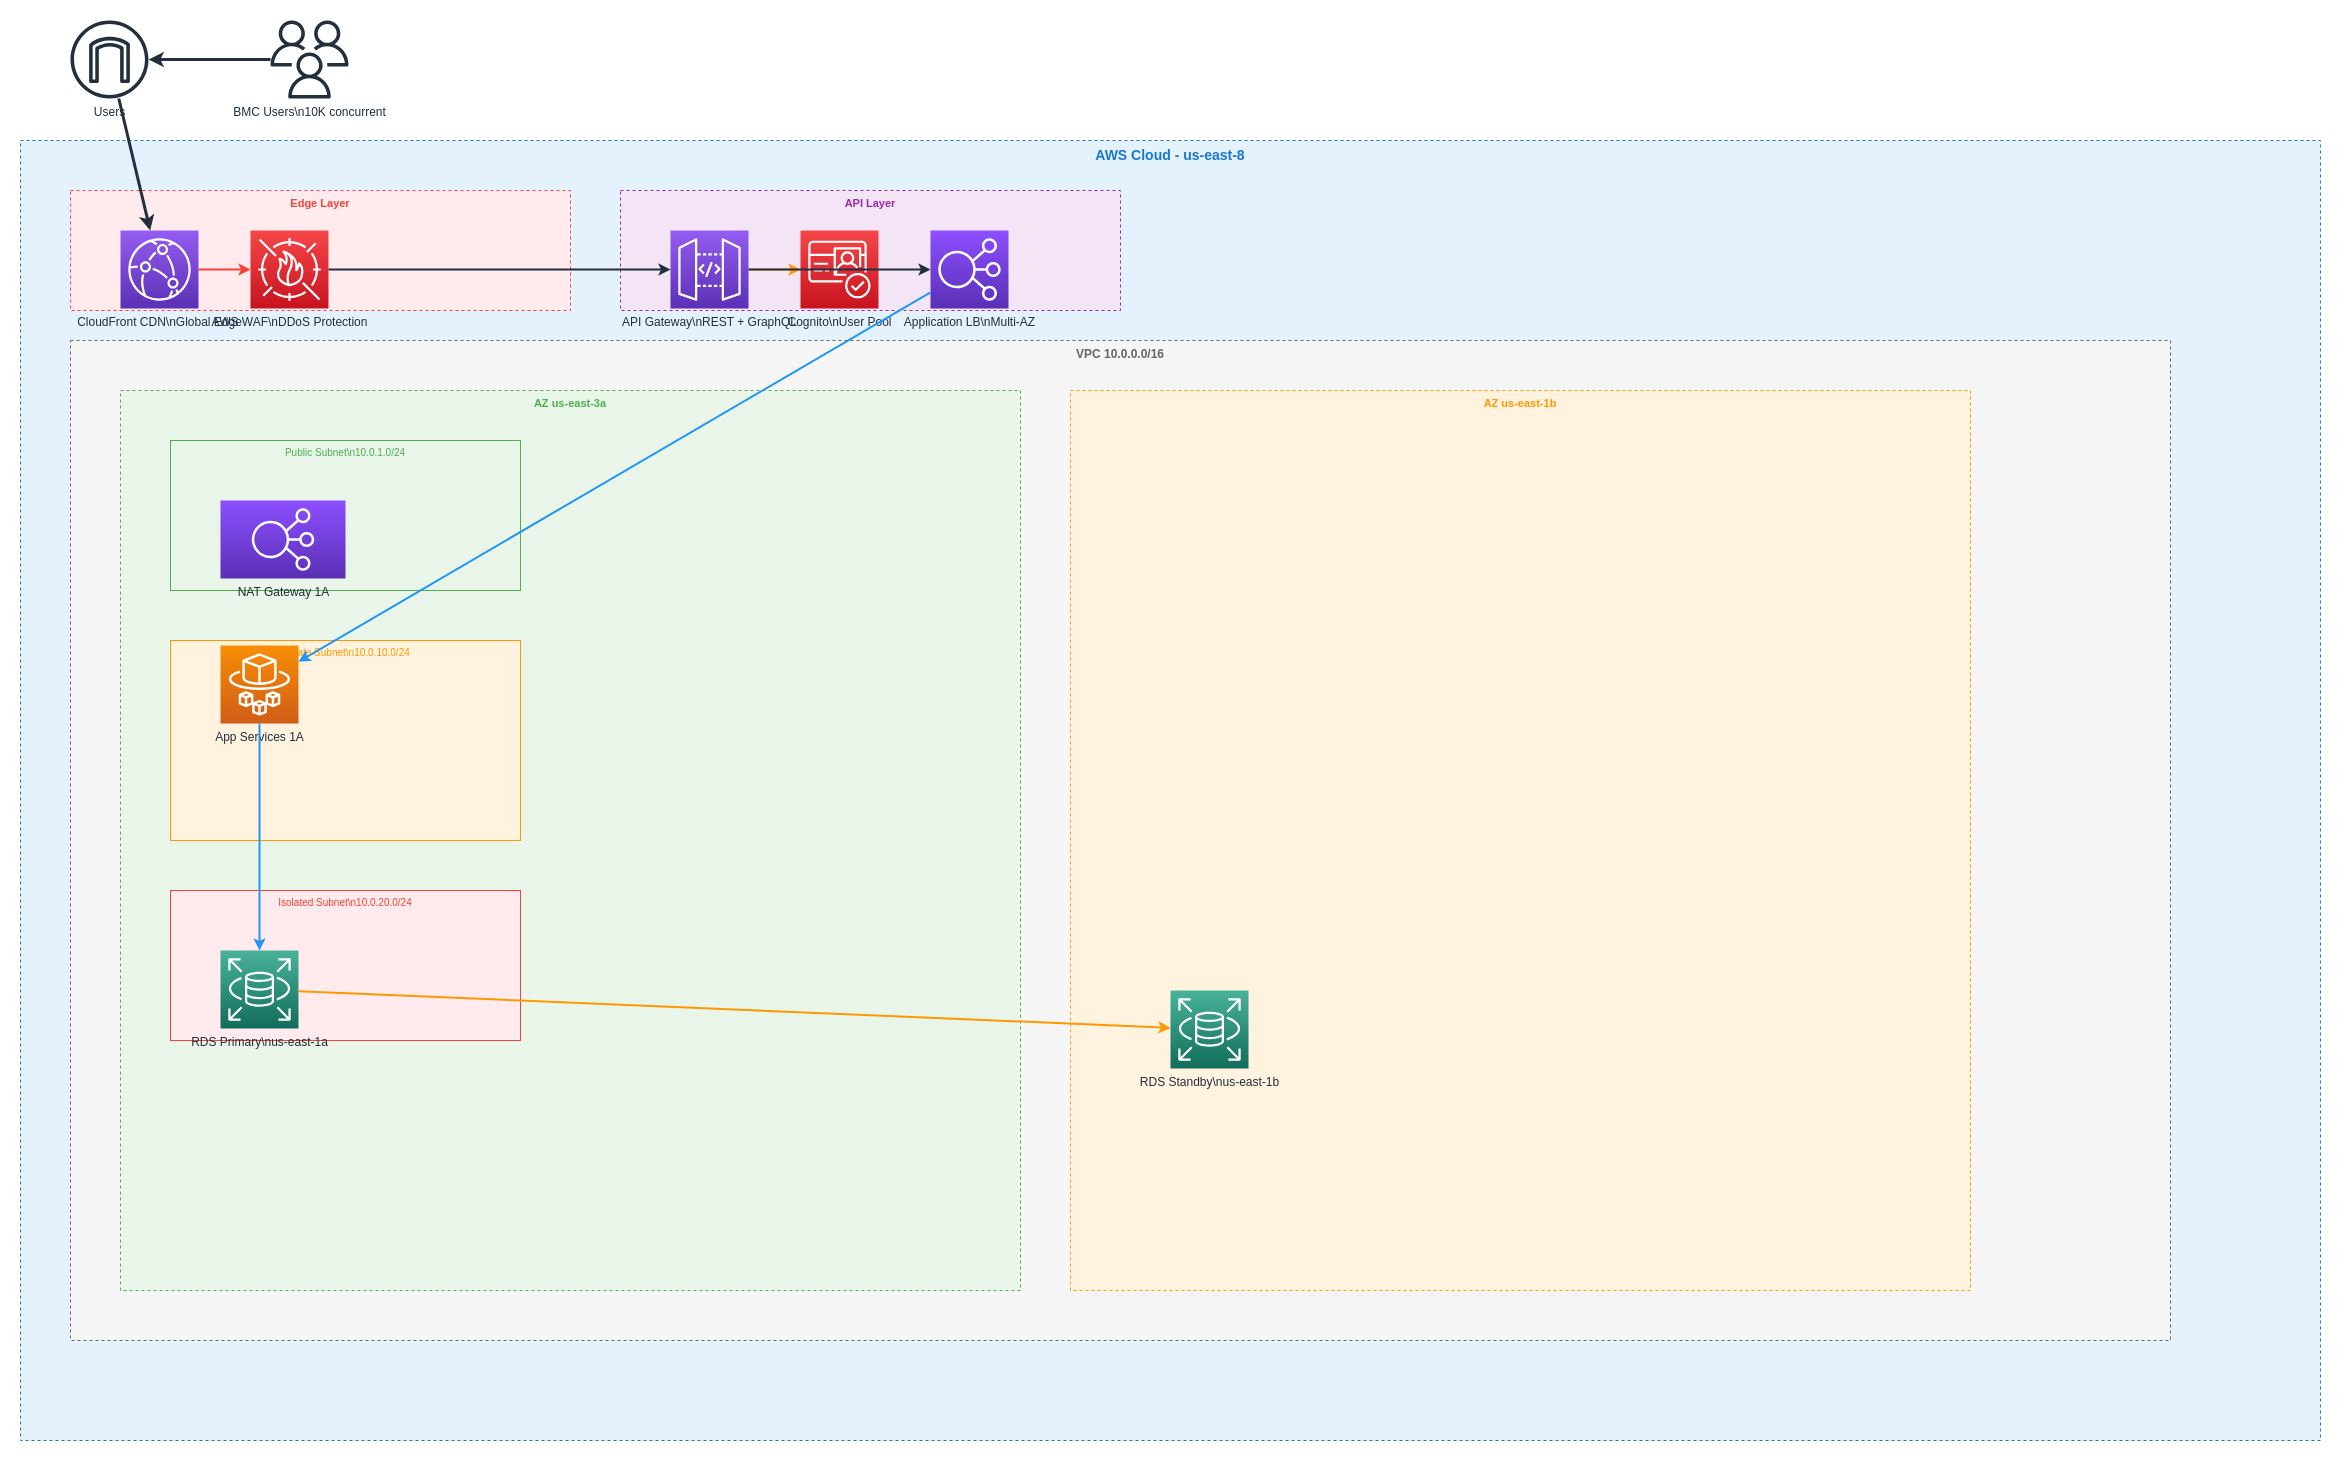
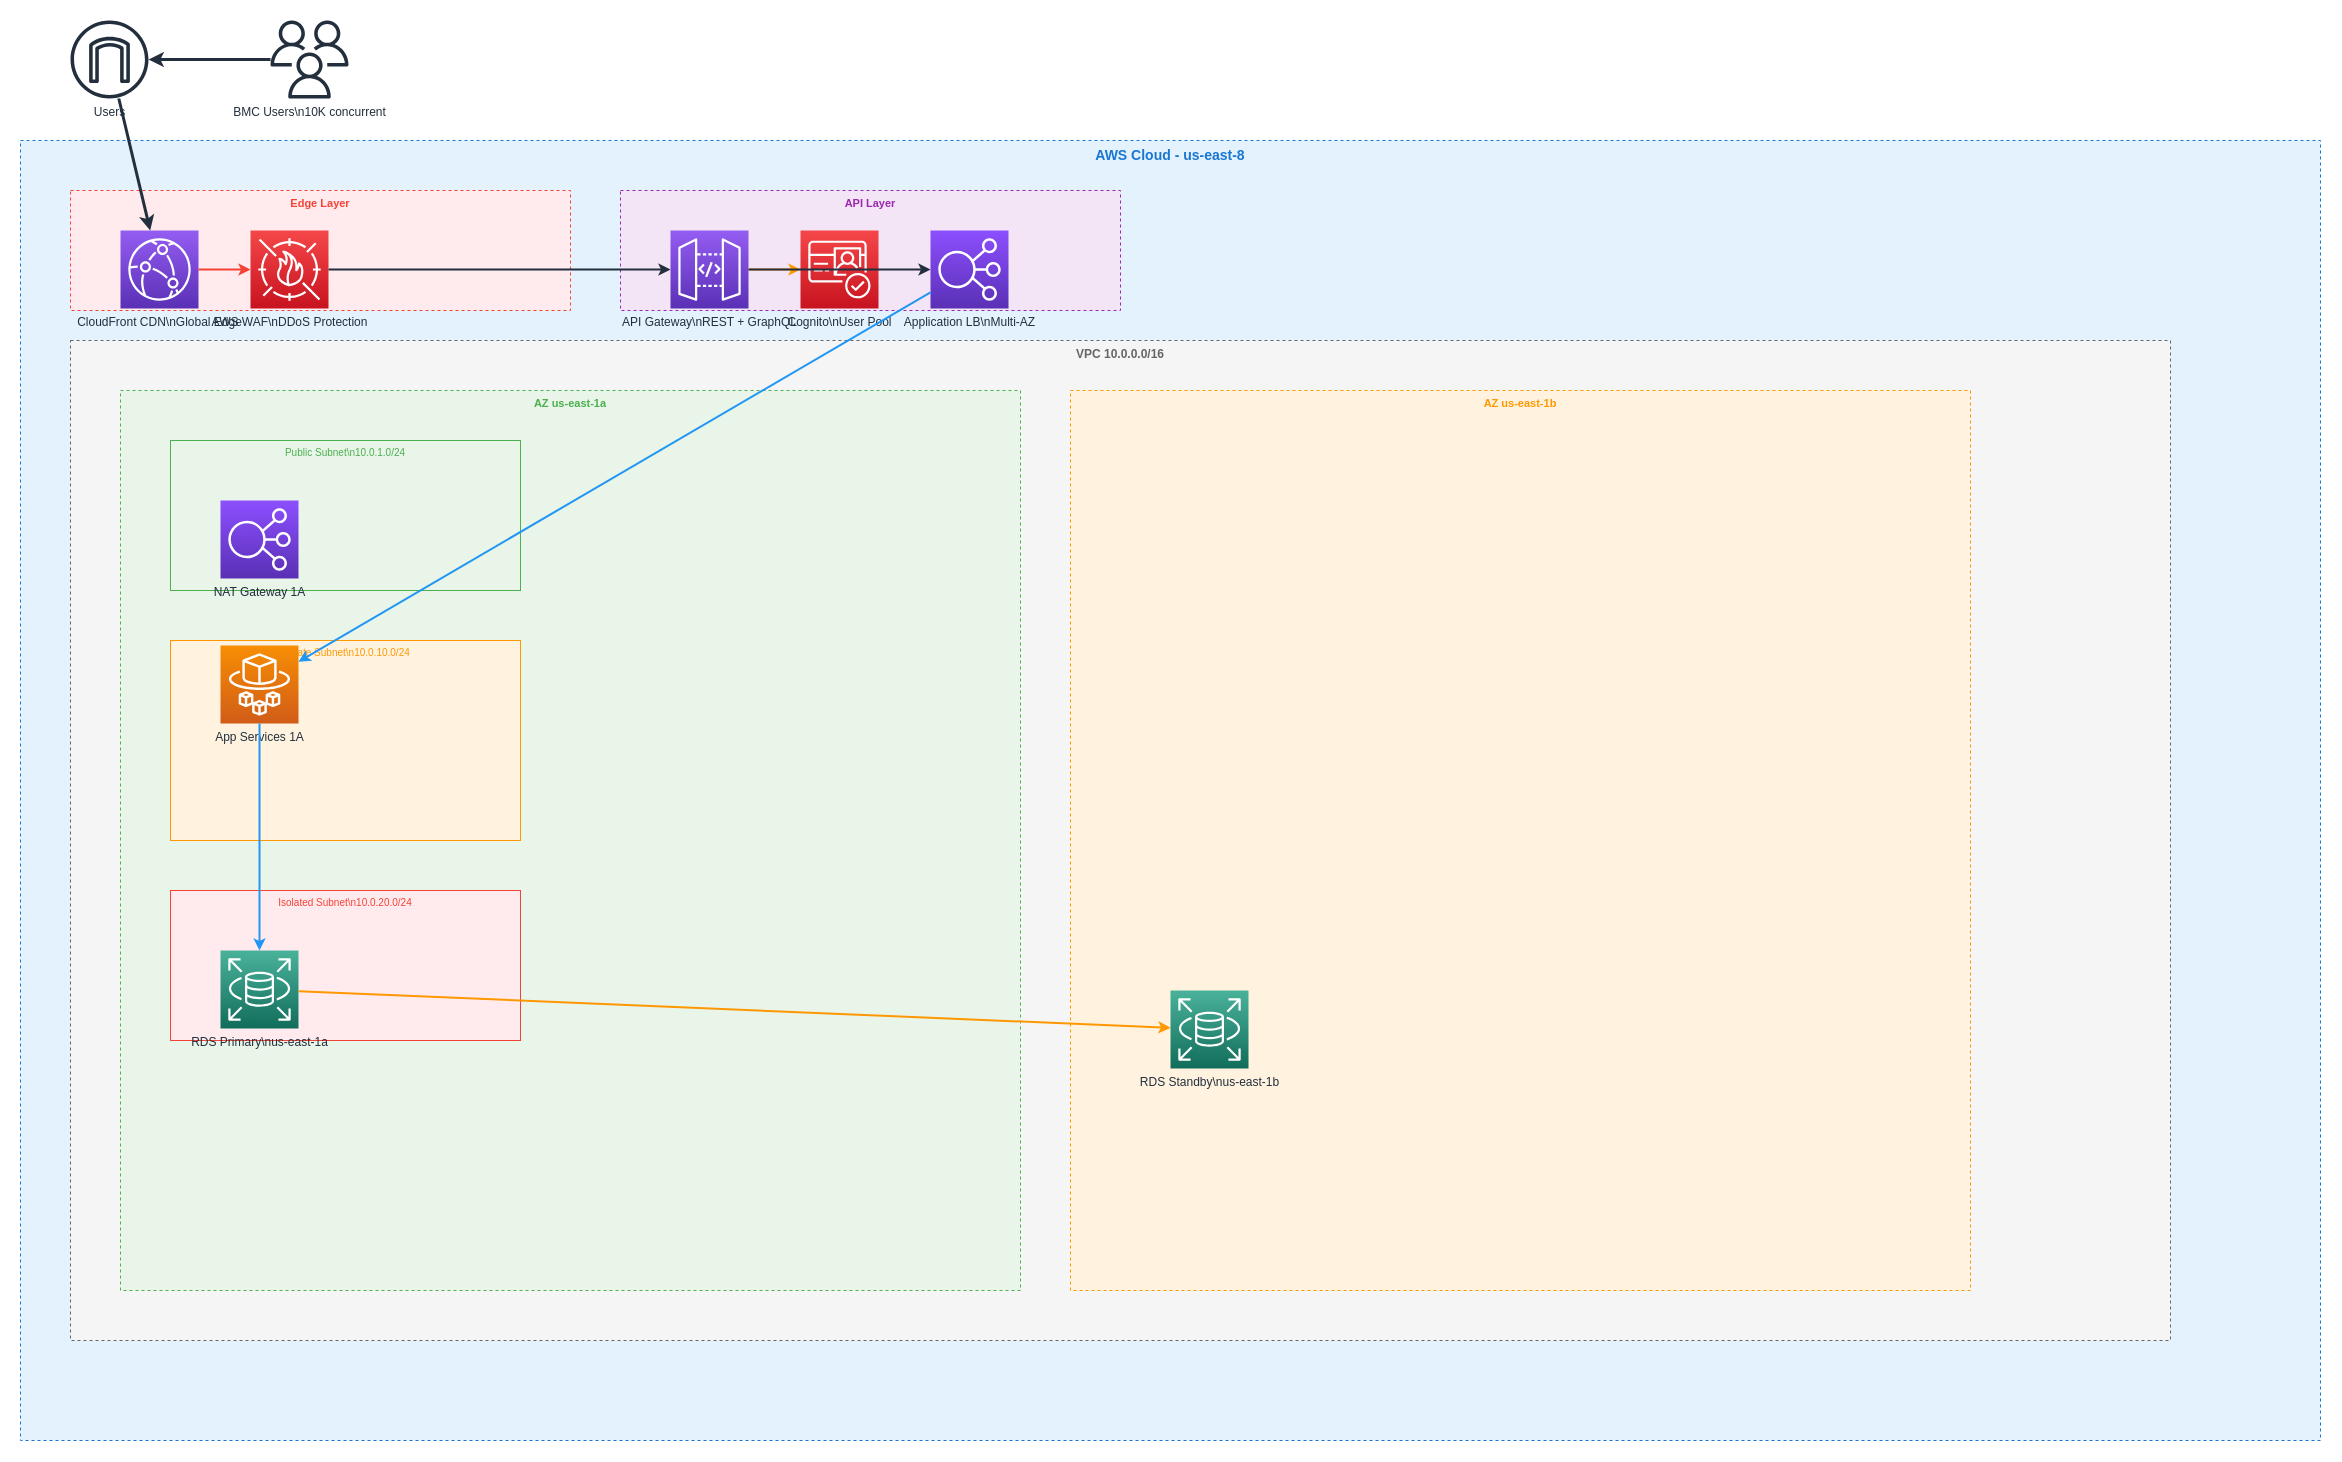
- <mxCell id="6" value="AZ us-east-3a" style="fillColor=#E8F5E8;strokeColor=#4CAF50;dashed=1;verticalAlign=top;fontStyle=1;fontColor=#4CAF50;whiteSpace=wrap;html=1;fontSize=11;" vertex="1" parent="5"><mxGeometry x="50" y="50" width="900" height="900" as="geometry" /></mxCell>
+ <mxCell id="6" value="AZ us-east-1a" style="fillColor=#E8F5E8;strokeColor=#4CAF50;dashed=1;verticalAlign=top;fontStyle=1;fontColor=#4CAF50;whiteSpace=wrap;html=1;fontSize=11;" vertex="1" parent="5"><mxGeometry x="50" y="50" width="900" height="900" as="geometry" /></mxCell>
- <mxCell id="8" value="NAT Gateway 1A" style="sketch=0;points=[[0,0,0],[0.25,0,0],[0.5,0,0],[0.75,0,0],[1,0,0],[0,1,0],[0.25,1,0],[0.5,1,0],[0.75,1,0],[1,1,0],[0,0.25,0],[0,0.5,0],[0,0.75,0],[1,0.25,0],[1,0.5,0],[1,0.75,0]];outlineConnect=0;fontColor=#232F3E;gradientColor=#8C4FFF;gradientDirection=north;fillColor=#5A30B5;strokeColor=#ffffff;dashed=0;verticalLabelPosition=bottom;verticalAlign=top;align=center;html=1;fontSize=12;fontStyle=0;aspect=fixed;shape=mxgraph.aws4.resourceIcon;resIcon=mxgraph.aws4.elastic_load_balancing;" vertex="1" parent="7"><mxGeometry x="50" y="60" width="125" height="78" as="geometry" /></mxCell>
+ <mxCell id="8" value="NAT Gateway 1A" style="sketch=0;points=[[0,0,0],[0.25,0,0],[0.5,0,0],[0.75,0,0],[1,0,0],[0,1,0],[0.25,1,0],[0.5,1,0],[0.75,1,0],[1,1,0],[0,0.25,0],[0,0.5,0],[0,0.75,0],[1,0.25,0],[1,0.5,0],[1,0.75,0]];outlineConnect=0;fontColor=#232F3E;gradientColor=#8C4FFF;gradientDirection=north;fillColor=#5A30B5;strokeColor=#ffffff;dashed=0;verticalLabelPosition=bottom;verticalAlign=top;align=center;html=1;fontSize=12;fontStyle=0;aspect=fixed;shape=mxgraph.aws4.resourceIcon;resIcon=mxgraph.aws4.elastic_load_balancing;" vertex="1" parent="7"><mxGeometry x="50" y="60" width="78" height="78" as="geometry" /></mxCell>
